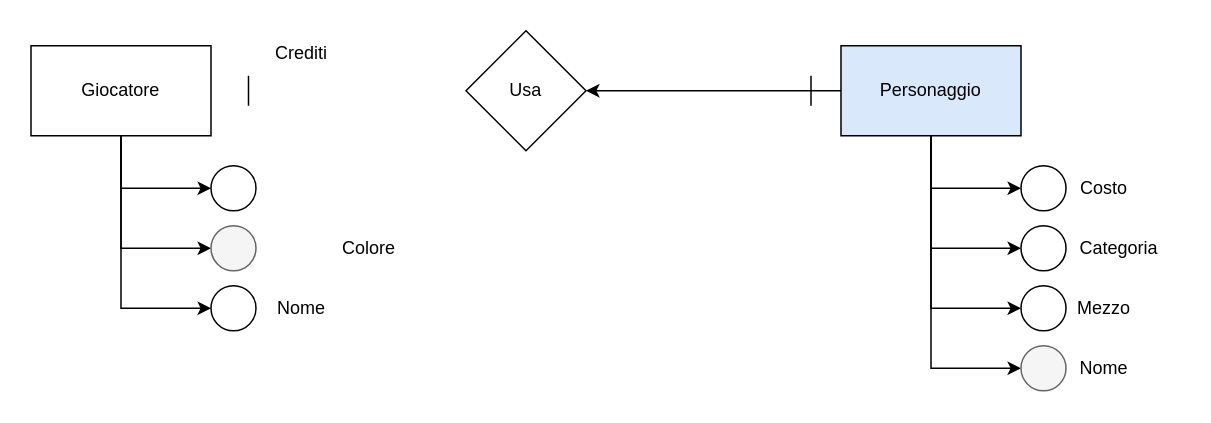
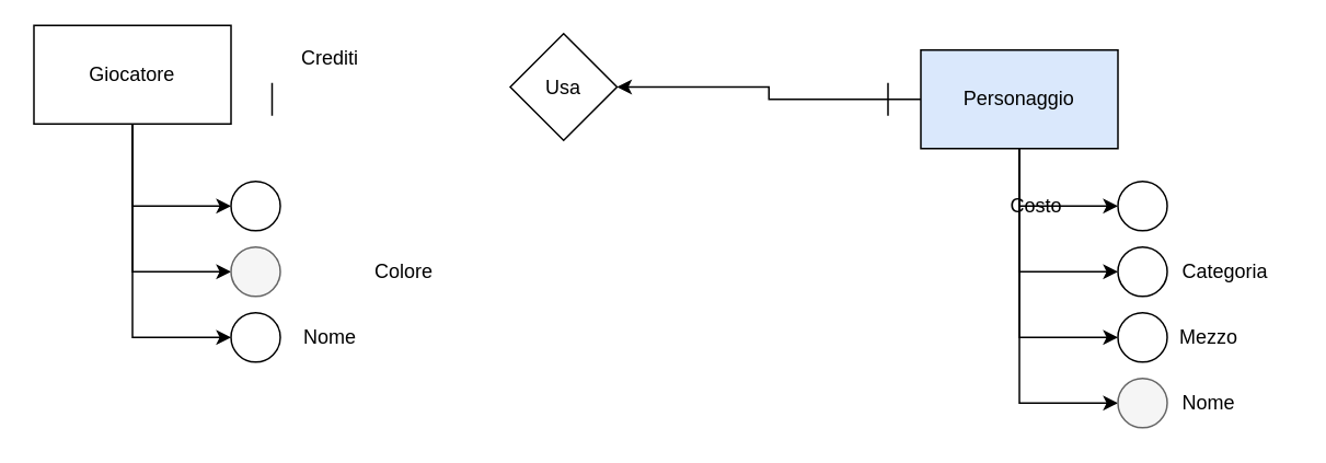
- <mxCell id="5" value="Giocatore" style="rounded=0;whiteSpace=wrap;html=1;" parent="1" vertex="1"><mxGeometry x="20" y="30" width="120" height="60" as="geometry" /></mxCell>
+ <mxCell id="5" value="Giocatore" style="rounded=0;whiteSpace=wrap;html=1;" parent="1" vertex="1"><mxGeometry x="20" y="15" width="120" height="60" as="geometry" /></mxCell>
- <mxCell id="26" value="Usa" style="rhombus;whiteSpace=wrap;html=1;" parent="1" vertex="1"><mxGeometry x="310" y="20" width="80" height="80" as="geometry" /></mxCell>
+ <mxCell id="26" value="Usa" style="rhombus;whiteSpace=wrap;html=1;" parent="1" vertex="1"><mxGeometry x="310" y="20" width="65" height="65" as="geometry" /></mxCell>
- <mxCell id="17" value="Costo" style="text;html=1;align=center;verticalAlign=middle;resizable=0;points=[];autosize=1;strokeColor=none;fillColor=none;" parent="1" vertex="1"><mxGeometry x="710" y="110" width="50" height="30" as="geometry" /></mxCell>
+ <mxCell id="17" value="Costo" style="text;html=1;align=center;verticalAlign=middle;resizable=0;points=[];autosize=1;strokeColor=none;fillColor=none;" parent="1" vertex="1"><mxGeometry x="605" y="110" width="50" height="30" as="geometry" /></mxCell>
